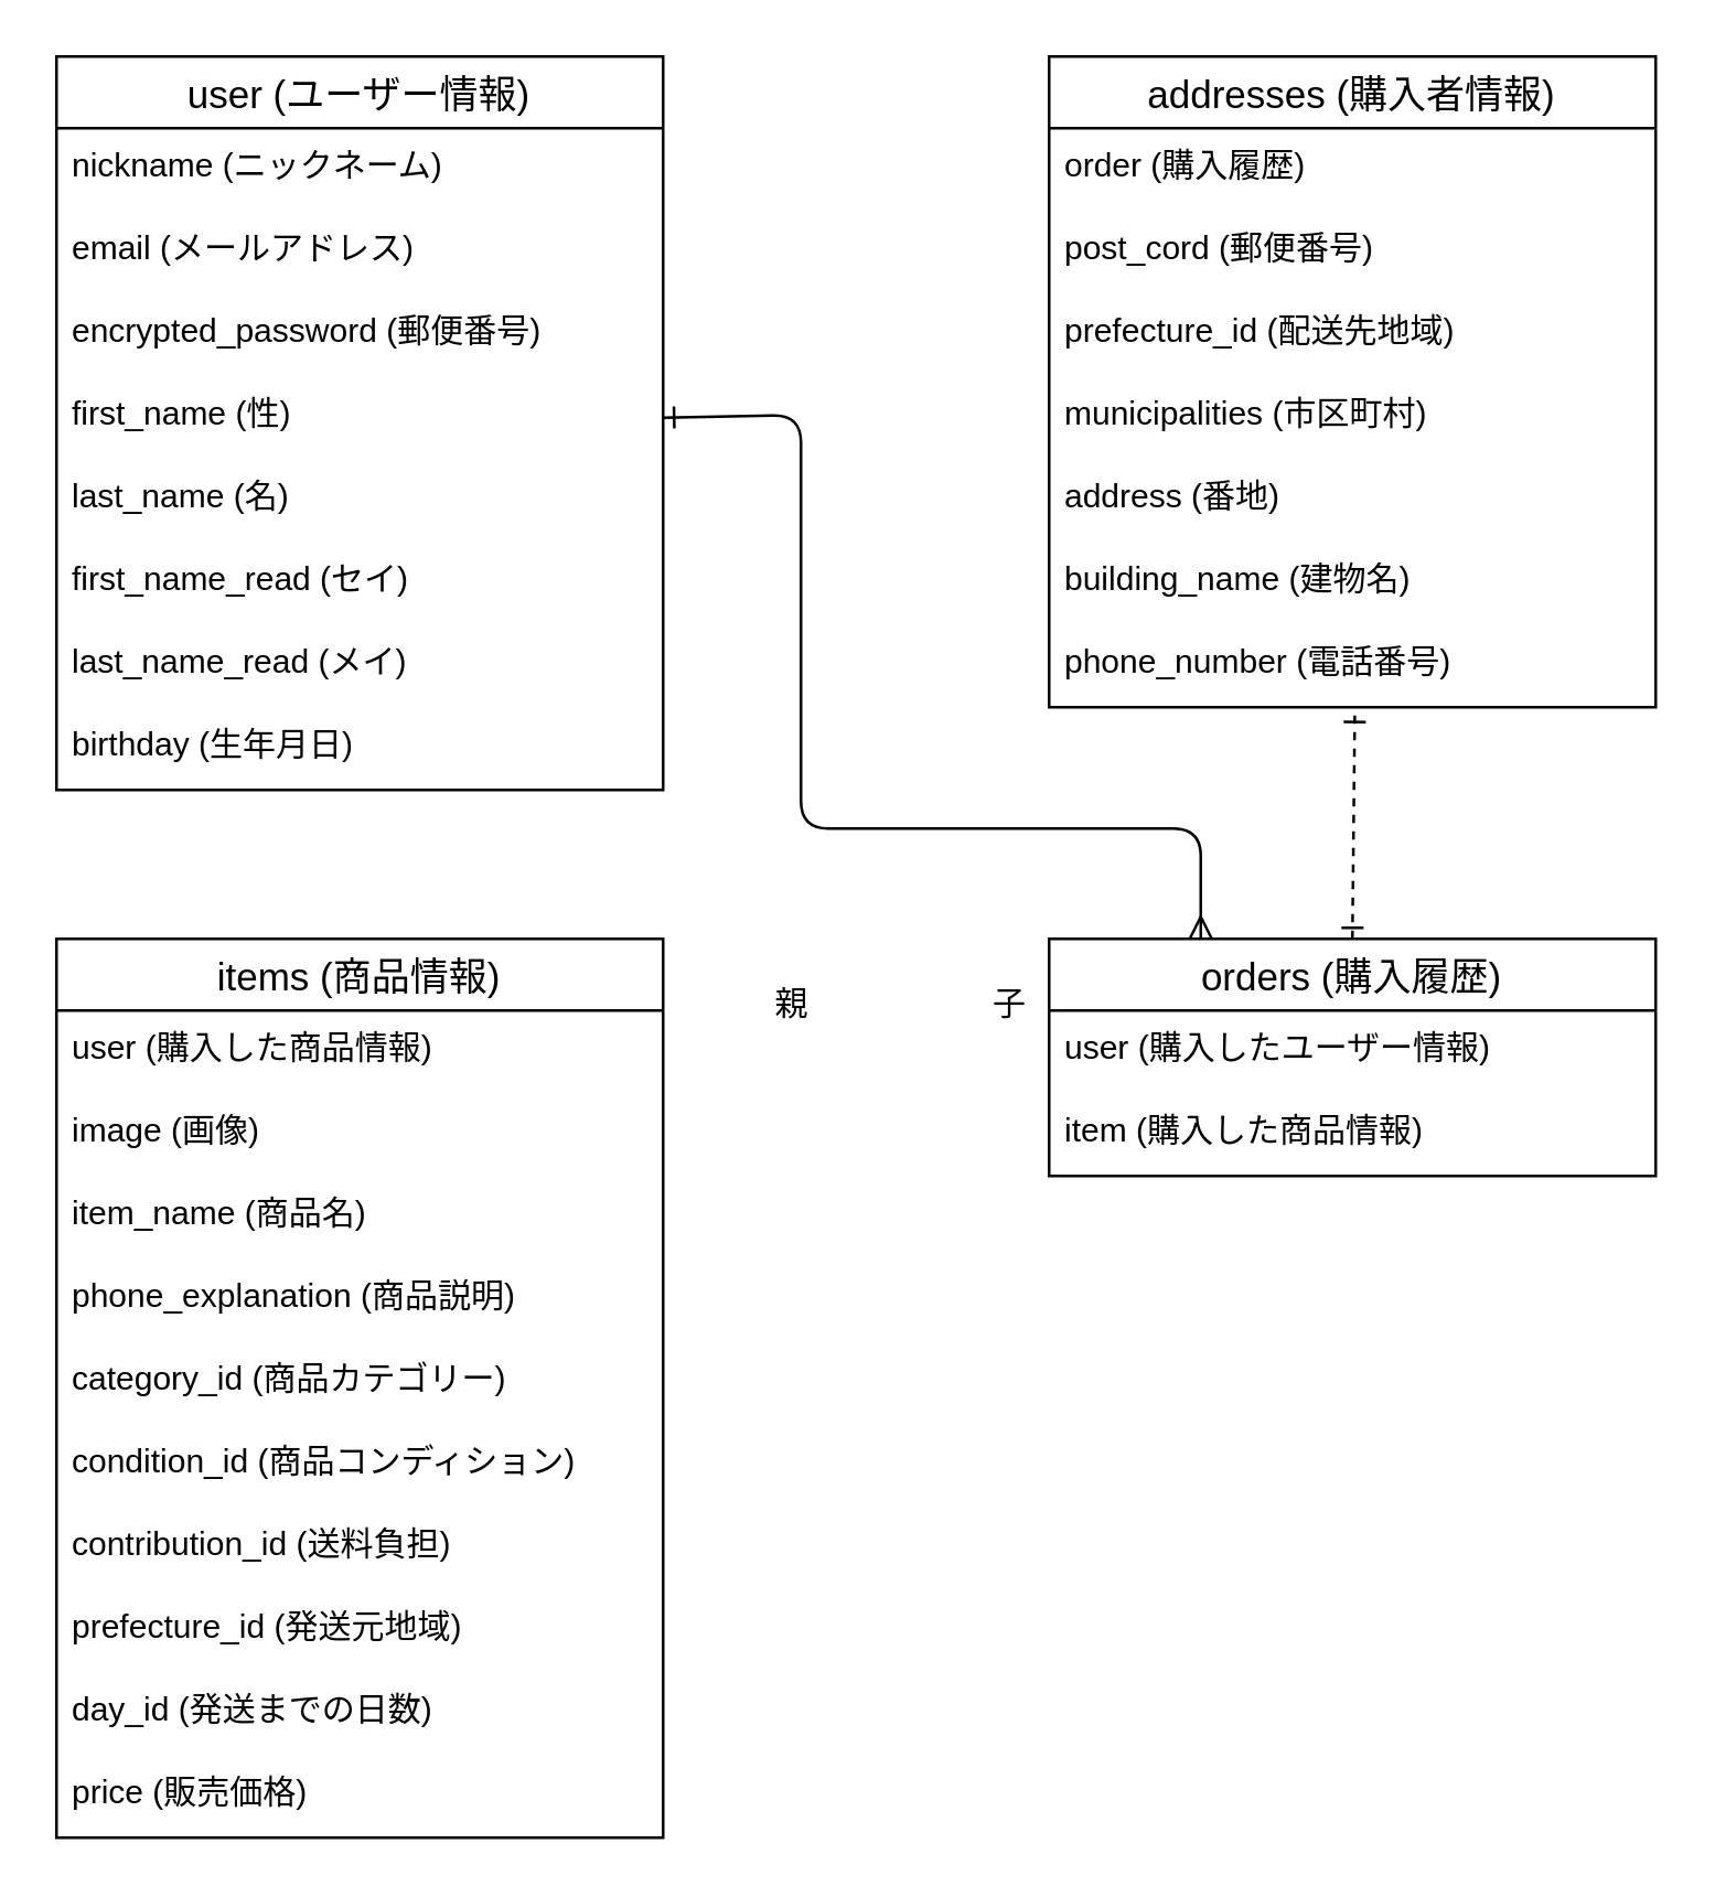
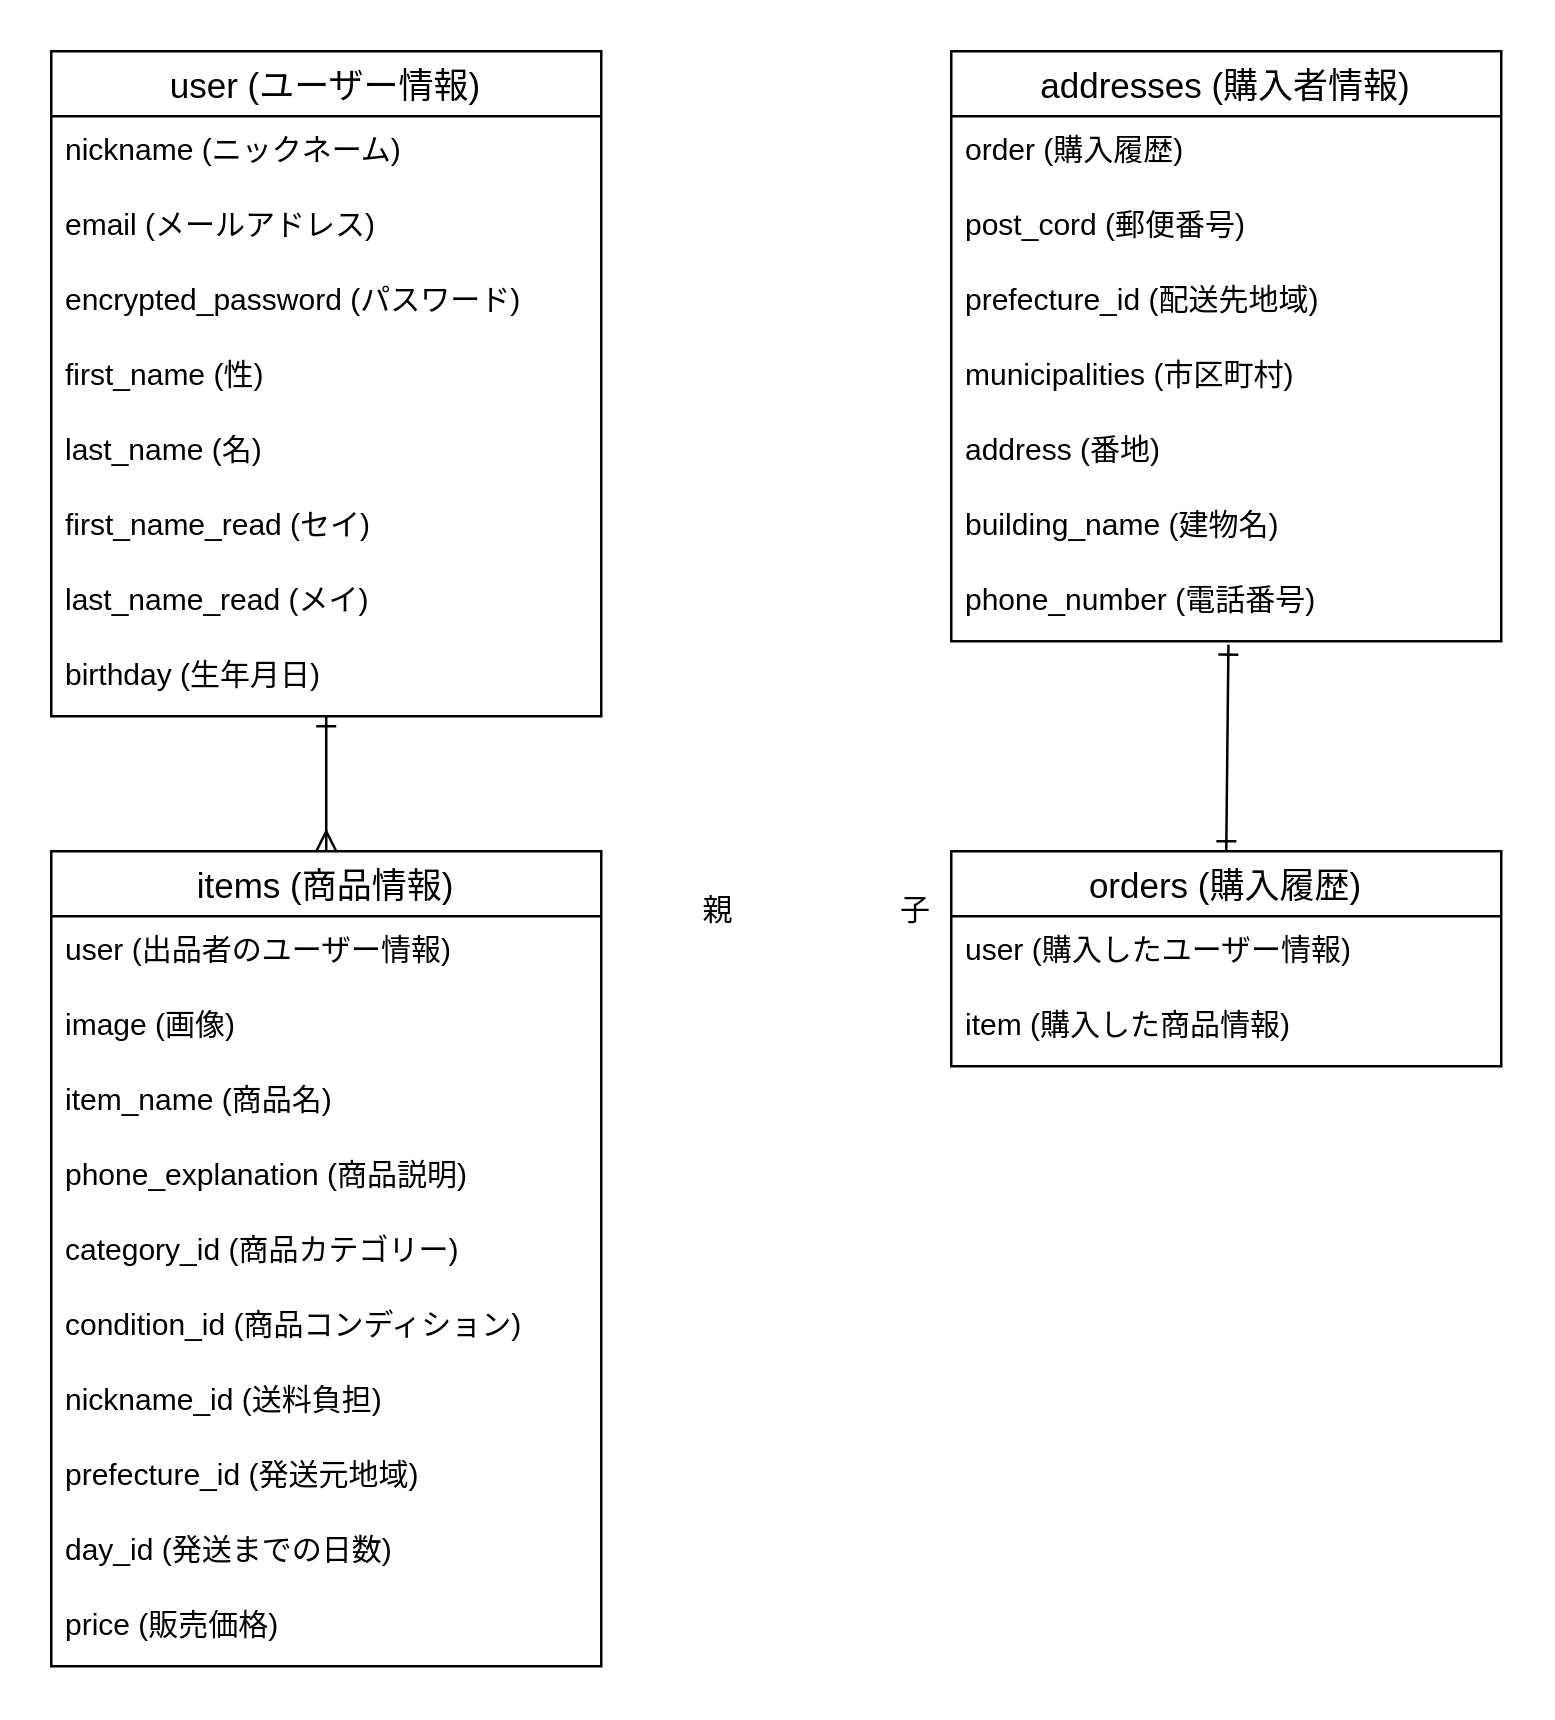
- <mxCell id="6" value="encrypted_password (郵便番号)" style="text;strokeColor=none;fillColor=none;spacingLeft=4;spacingRight=4;overflow=hidden;rotatable=0;points=[[0,0.5],[1,0.5]];portConstraint=eastwest;fontSize=12;" vertex="1" parent="3"><mxGeometry y="86" width="220" height="30" as="geometry" /></mxCell>
+ <mxCell id="6" value="encrypted_password (パスワード)" style="text;strokeColor=none;fillColor=none;spacingLeft=4;spacingRight=4;overflow=hidden;rotatable=0;points=[[0,0.5],[1,0.5]];portConstraint=eastwest;fontSize=12;" vertex="1" parent="3"><mxGeometry y="86" width="220" height="30" as="geometry" /></mxCell>
- <mxCell id="37" style="edgeStyle=none;html=1;exitX=1;exitY=0.5;exitDx=0;exitDy=0;entryX=0.25;entryY=0;entryDx=0;entryDy=0;startArrow=ERone;startFill=0;endArrow=ERmany;endFill=0;" edge="1" parent="1" source="7" target="32"><mxGeometry relative="1" as="geometry"><Array as="points"><mxPoint x="290" y="150" /><mxPoint x="290" y="300" /><mxPoint x="435" y="300" /></Array></mxGeometry></mxCell>
- <mxCell id="31" style="edgeStyle=none;html=1;exitX=0.5;exitY=0;exitDx=0;exitDy=0;entryX=0.504;entryY=1.046;entryDx=0;entryDy=0;entryPerimeter=0;startArrow=ERone;startFill=0;endArrow=ERone;endFill=0;dashed=1;" edge="1" parent="1" source="32" target="30"><mxGeometry relative="1" as="geometry" /></mxCell>
+ <mxCell id="31" style="edgeStyle=none;html=1;exitX=0.5;exitY=0;exitDx=0;exitDy=0;entryX=0.504;entryY=1.046;entryDx=0;entryDy=0;entryPerimeter=0;startArrow=ERone;startFill=0;endArrow=ERone;endFill=0;" edge="1" parent="1" source="32" target="30"><mxGeometry relative="1" as="geometry" /></mxCell>
+ <mxCell id="2" style="edgeStyle=none;html=1;exitX=0.5;exitY=1;exitDx=0;exitDy=0;entryX=0.5;entryY=0;entryDx=0;entryDy=0;startArrow=ERone;startFill=0;endArrow=ERmany;endFill=0;" edge="1" parent="1" source="3" target="12"><mxGeometry relative="1" as="geometry" /></mxCell>
- <mxCell id="13" value="user (購入した商品情報)" style="text;strokeColor=none;fillColor=none;spacingLeft=4;spacingRight=4;overflow=hidden;rotatable=0;points=[[0,0.5],[1,0.5]];portConstraint=eastwest;fontSize=12;" vertex="1" parent="12"><mxGeometry y="26" width="220" height="30" as="geometry" /></mxCell>
+ <mxCell id="13" value="user (出品者のユーザー情報)" style="text;strokeColor=none;fillColor=none;spacingLeft=4;spacingRight=4;overflow=hidden;rotatable=0;points=[[0,0.5],[1,0.5]];portConstraint=eastwest;fontSize=12;" vertex="1" parent="12"><mxGeometry y="26" width="220" height="30" as="geometry" /></mxCell>
- <mxCell id="19" value="contribution_id (送料負担)" style="text;strokeColor=none;fillColor=none;spacingLeft=4;spacingRight=4;overflow=hidden;rotatable=0;points=[[0,0.5],[1,0.5]];portConstraint=eastwest;fontSize=12;" vertex="1" parent="12"><mxGeometry y="206" width="220" height="30" as="geometry" /></mxCell>
+ <mxCell id="19" value="nickname_id (送料負担)" style="text;strokeColor=none;fillColor=none;spacingLeft=4;spacingRight=4;overflow=hidden;rotatable=0;points=[[0,0.5],[1,0.5]];portConstraint=eastwest;fontSize=12;" vertex="1" parent="12"><mxGeometry y="206" width="220" height="30" as="geometry" /></mxCell>
